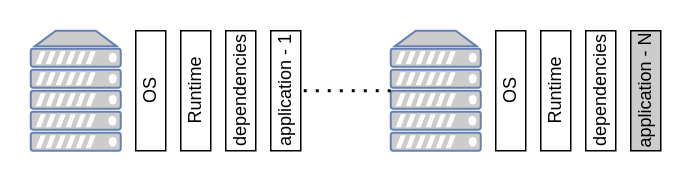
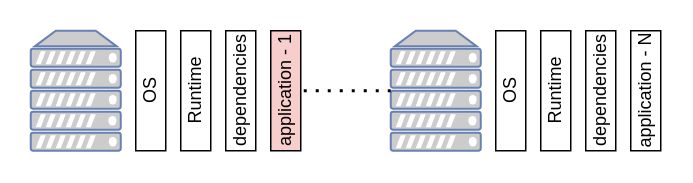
- <mxCell id="5" value="application - 1" style="rounded=0;whiteSpace=wrap;html=1;horizontal=0;" vertex="1" parent="1"><mxGeometry x="180" y="20" width="20" height="80" as="geometry" /></mxCell>
+ <mxCell id="5" value="application - 1" style="rounded=0;whiteSpace=wrap;html=1;horizontal=0;fillColor=#f8cecc;" vertex="1" parent="1"><mxGeometry x="180" y="20" width="20" height="80" as="geometry" /></mxCell>
- <mxCell id="10" value="application - N" style="rounded=0;whiteSpace=wrap;html=1;horizontal=0;fillColor=#cccccc;" vertex="1" parent="1"><mxGeometry x="420" y="20" width="20" height="80" as="geometry" /></mxCell>
+ <mxCell id="10" value="application - N" style="rounded=0;whiteSpace=wrap;html=1;horizontal=0;" vertex="1" parent="1"><mxGeometry x="420" y="20" width="20" height="80" as="geometry" /></mxCell>
